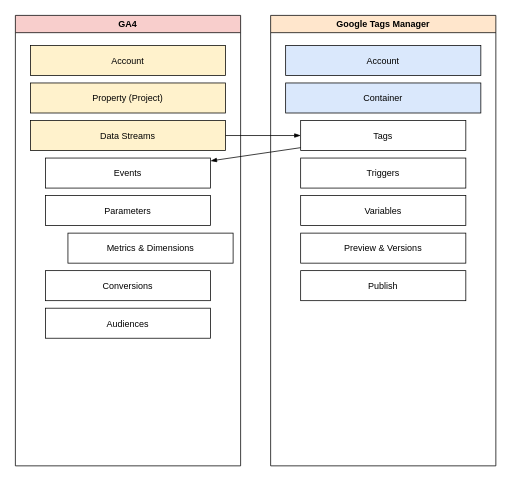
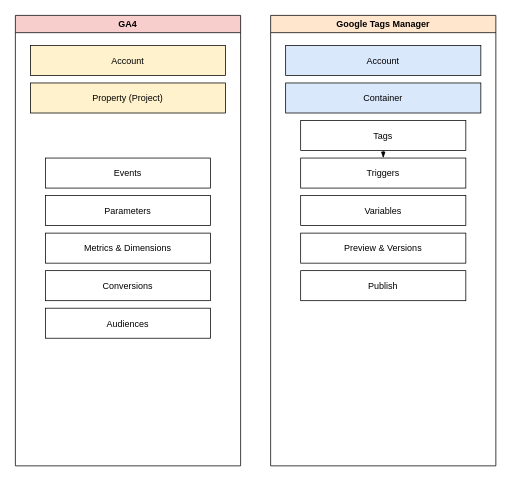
- <mxCell id="5" value="Data Streams" style="shape=rectangle;fillColor=#fff2cc;" vertex="1" parent="2"><mxGeometry x="20" y="140" width="260" height="40" as="geometry" /></mxCell>
- <mxCell id="19" edge="1" source="5" target="14" style="endArrow=blockThin;strokeColor=#000000;" parent="1"><mxGeometry relative="1" as="geometry" /></mxCell>
- <mxCell id="20" edge="1" source="14" target="6" style="endArrow=blockThin;strokeColor=#000000;" parent="1"><mxGeometry relative="1" as="geometry" /></mxCell>
+ <mxCell id="20" edge="1" source="14" target="15" style="endArrow=blockThin;strokeColor=#000000;" parent="1"><mxGeometry relative="1" as="geometry" /></mxCell>
- <mxCell id="8" value="Metrics &amp; Dimensions" style="shape=rectangle;" vertex="1" parent="2"><mxGeometry x="70" y="290" width="220" height="40" as="geometry" /></mxCell>
+ <mxCell id="8" value="Metrics &amp; Dimensions" style="shape=rectangle;" vertex="1" parent="2"><mxGeometry x="40" y="290" width="220" height="40" as="geometry" /></mxCell>
